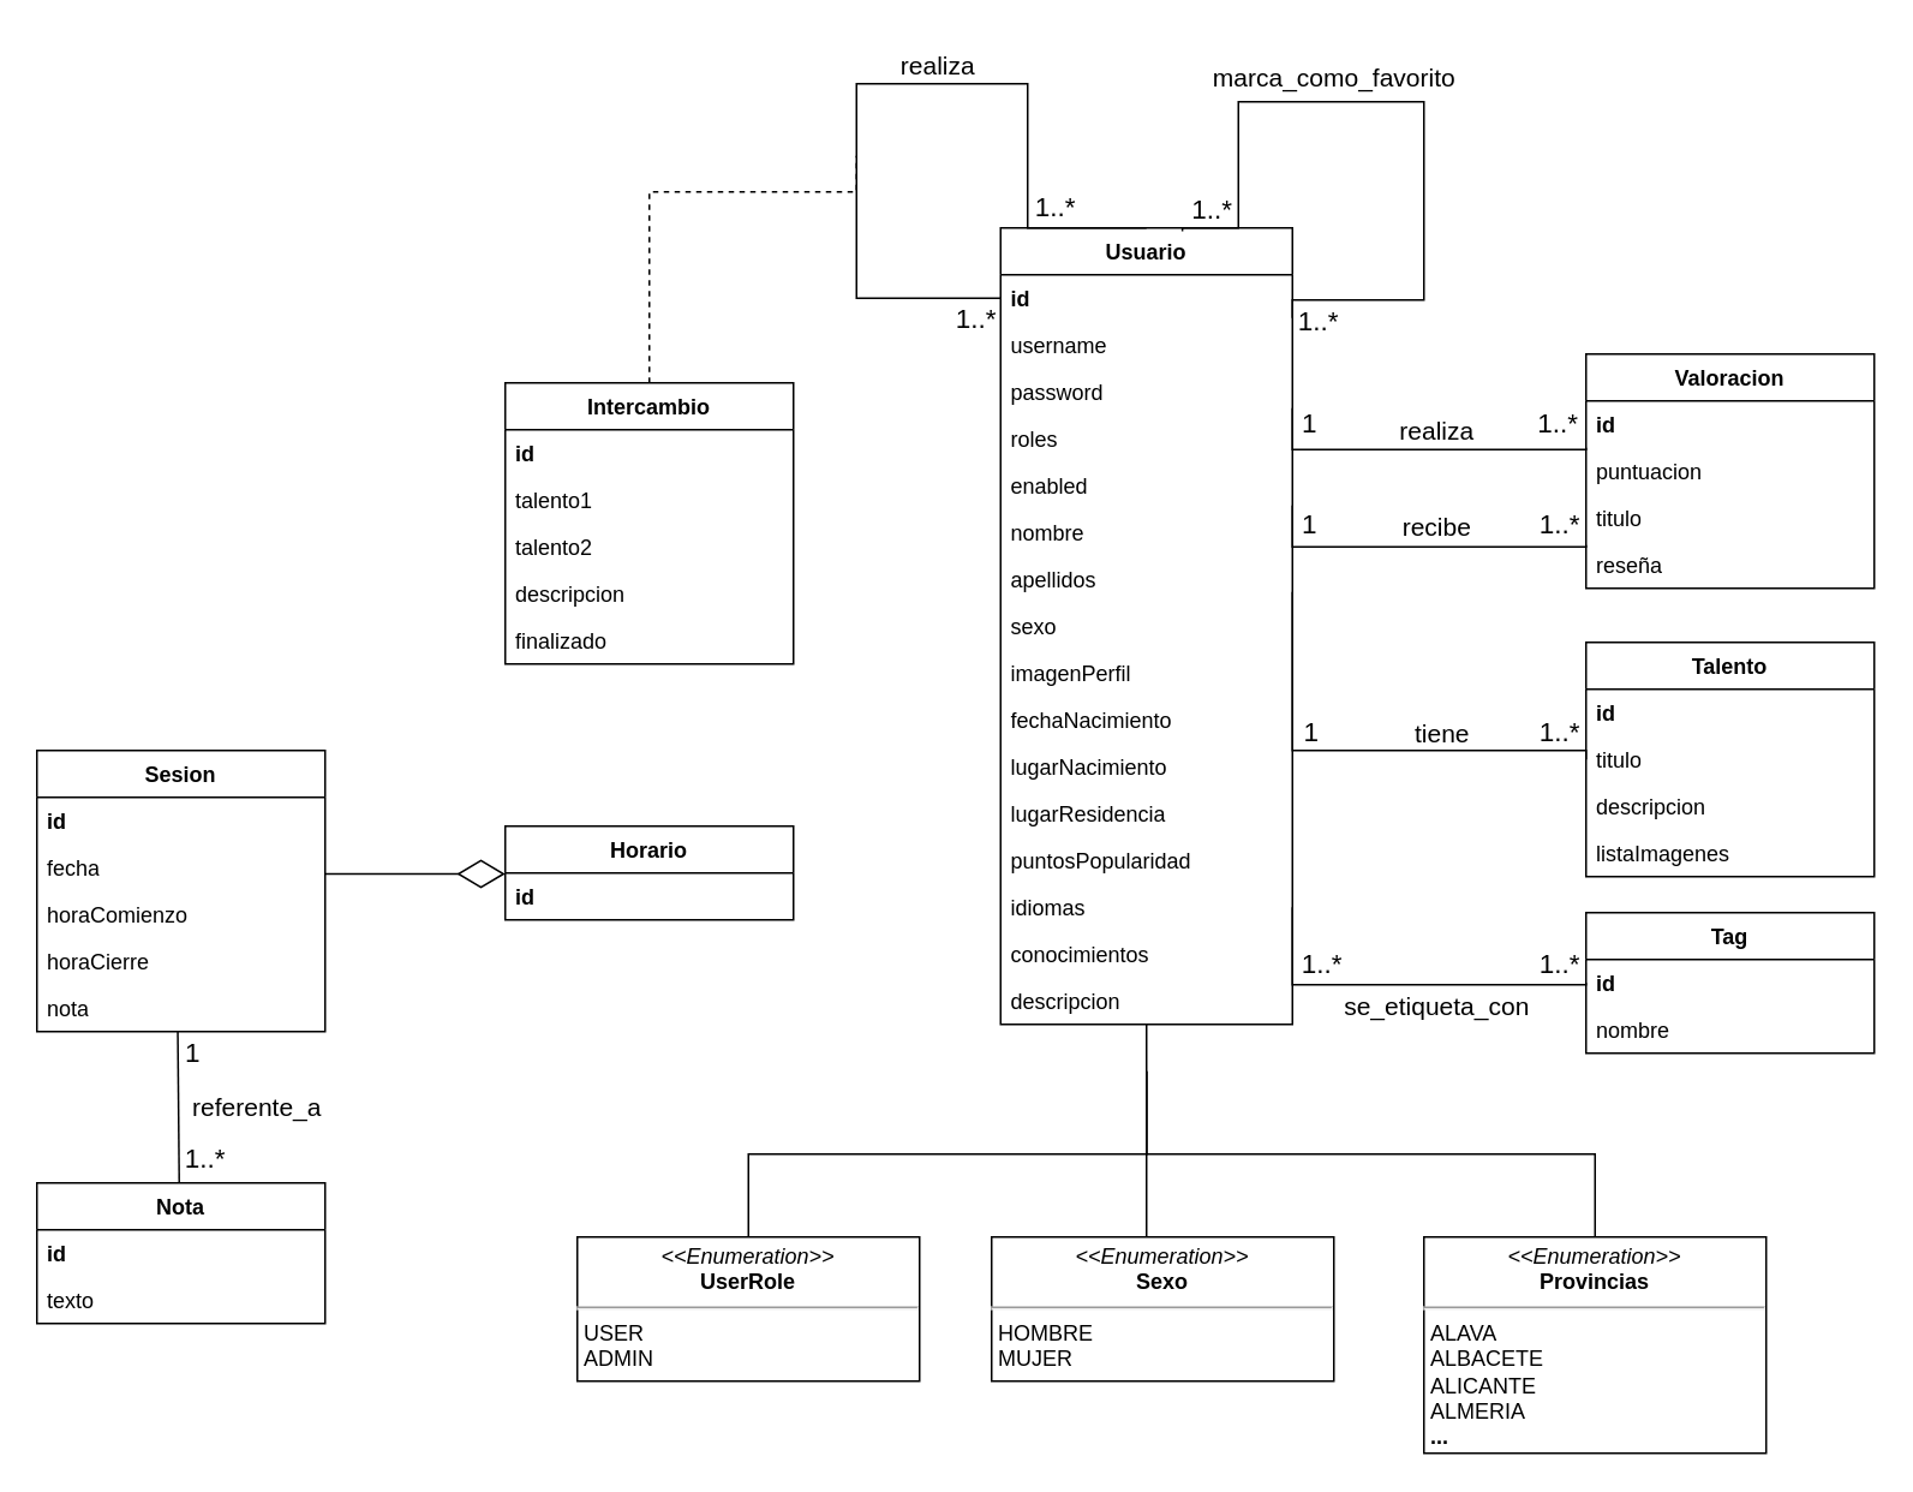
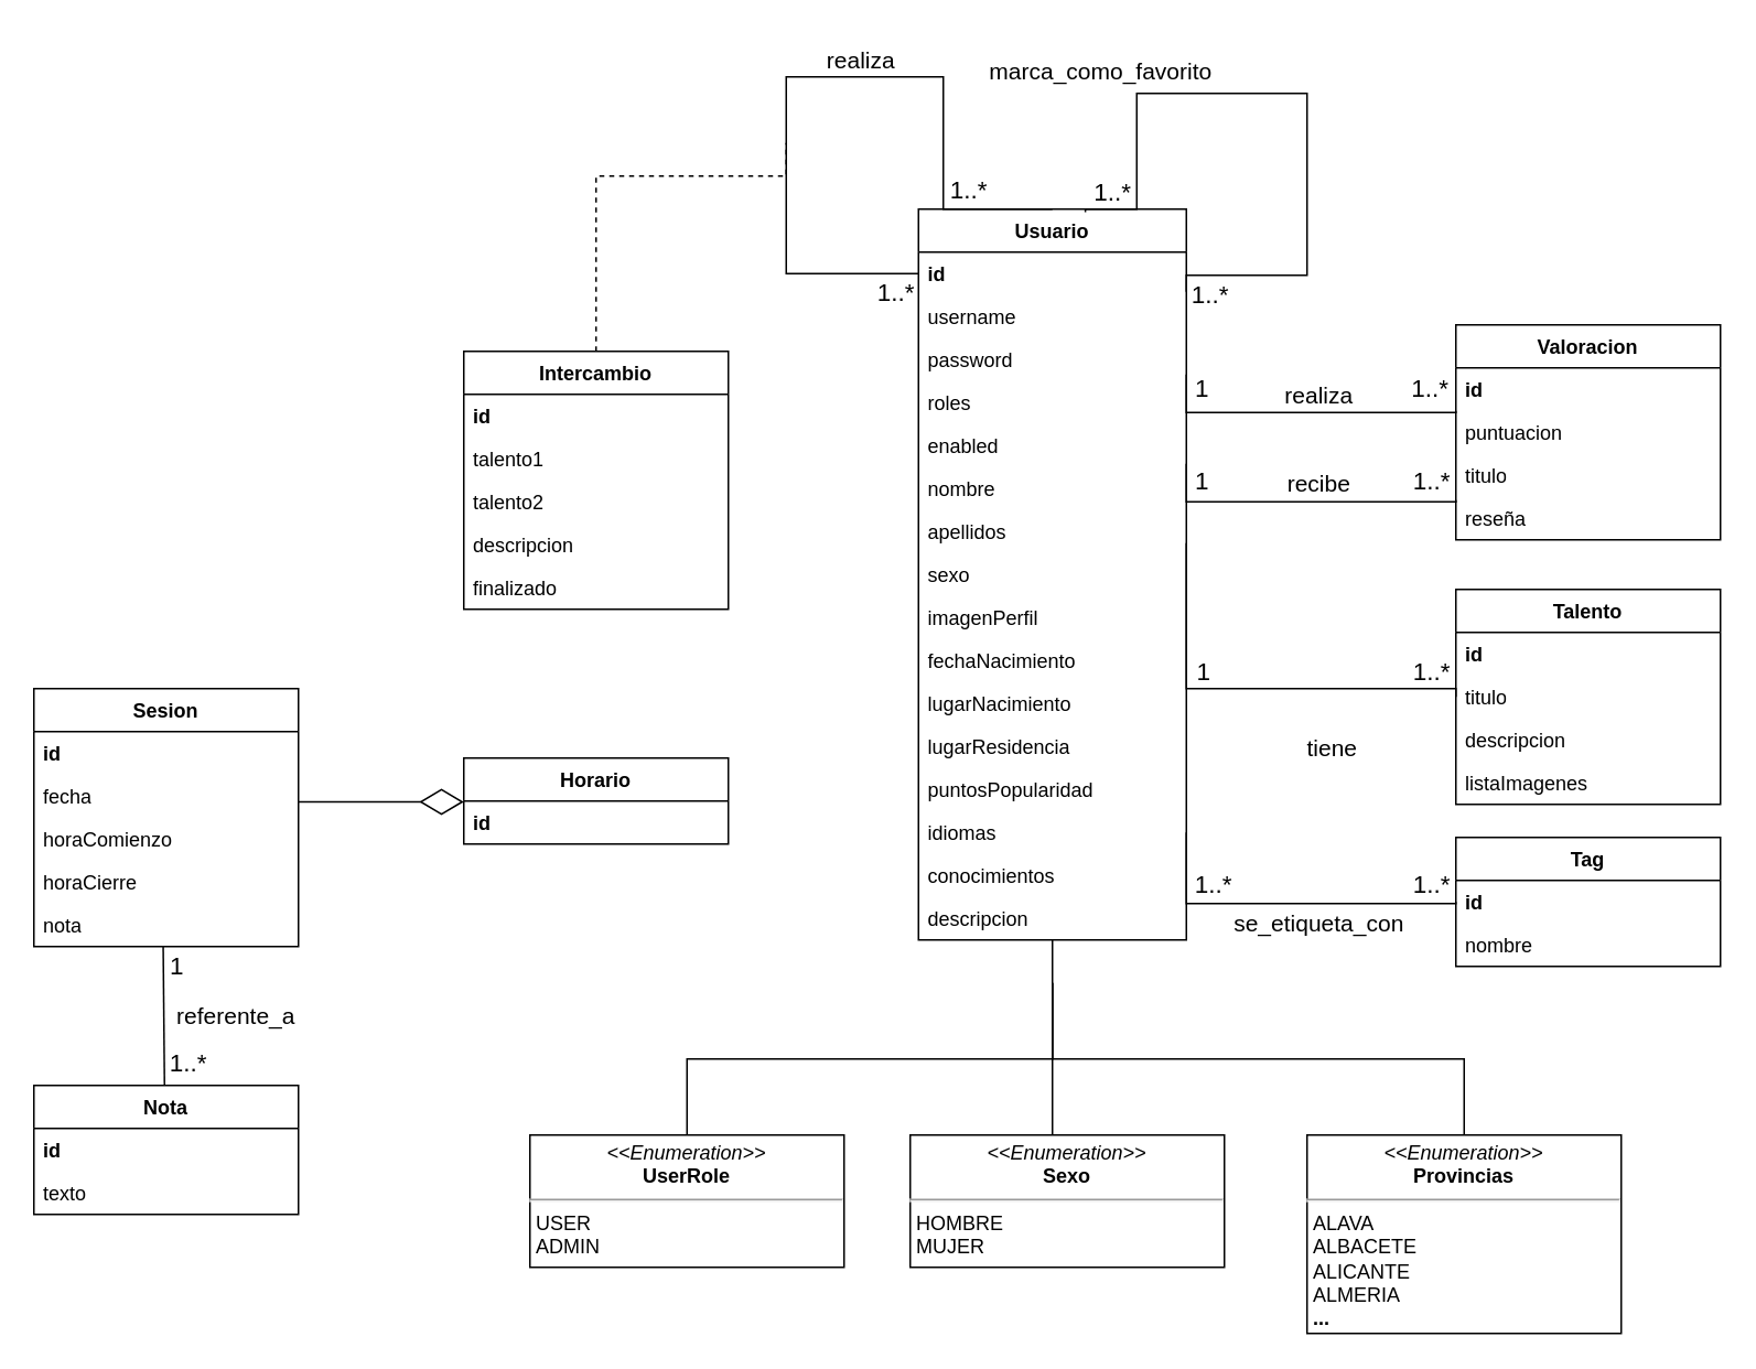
- <mxCell id="52" value="marca_como_favorito" style="text;html=1;align=center;verticalAlign=middle;resizable=0;points=[];autosize=1;strokeColor=none;fillColor=none;fontSize=14;" parent="1" vertex="1"><mxGeometry x="660" y="28" width="160" height="30" as="geometry" /></mxCell>
+ <mxCell id="52" value="marca_como_favorito" style="text;html=1;align=center;verticalAlign=middle;resizable=0;points=[];autosize=1;strokeColor=none;fillColor=none;fontSize=14;" parent="1" vertex="1"><mxGeometry x="585" y="28" width="160" height="30" as="geometry" /></mxCell>
- <mxCell id="38" value="tiene" style="text;html=1;align=center;verticalAlign=middle;resizable=0;points=[];autosize=1;strokeColor=none;fillColor=none;fontSize=14;" parent="1" vertex="1"><mxGeometry x="775" y="392" width="50" height="30" as="geometry" /></mxCell>
+ <mxCell id="38" value="tiene" style="text;html=1;align=center;verticalAlign=middle;resizable=0;points=[];autosize=1;strokeColor=none;fillColor=none;fontSize=14;" parent="1" vertex="1"><mxGeometry x="780" y="437" width="50" height="30" as="geometry" /></mxCell>
